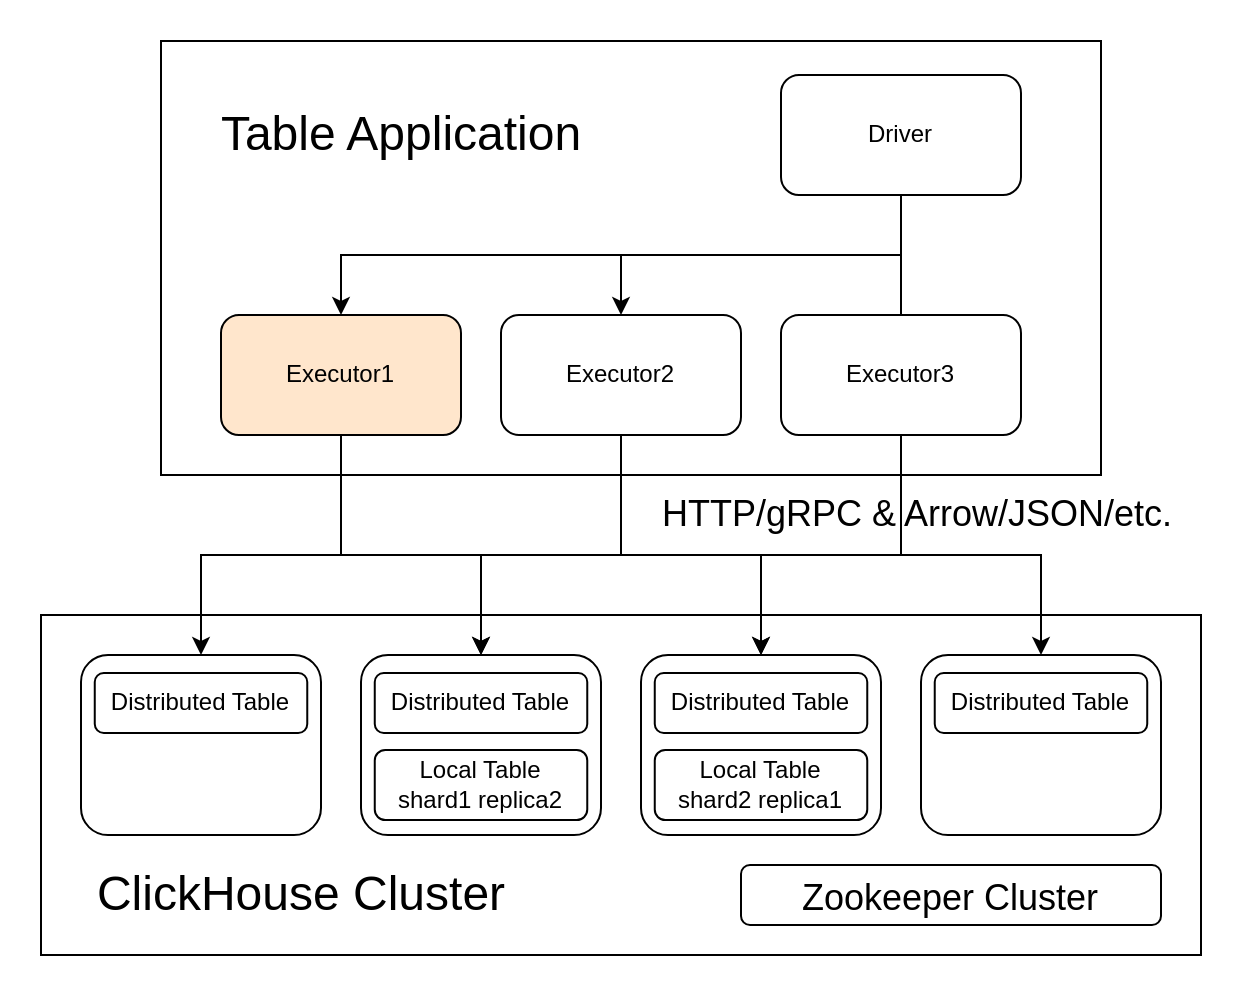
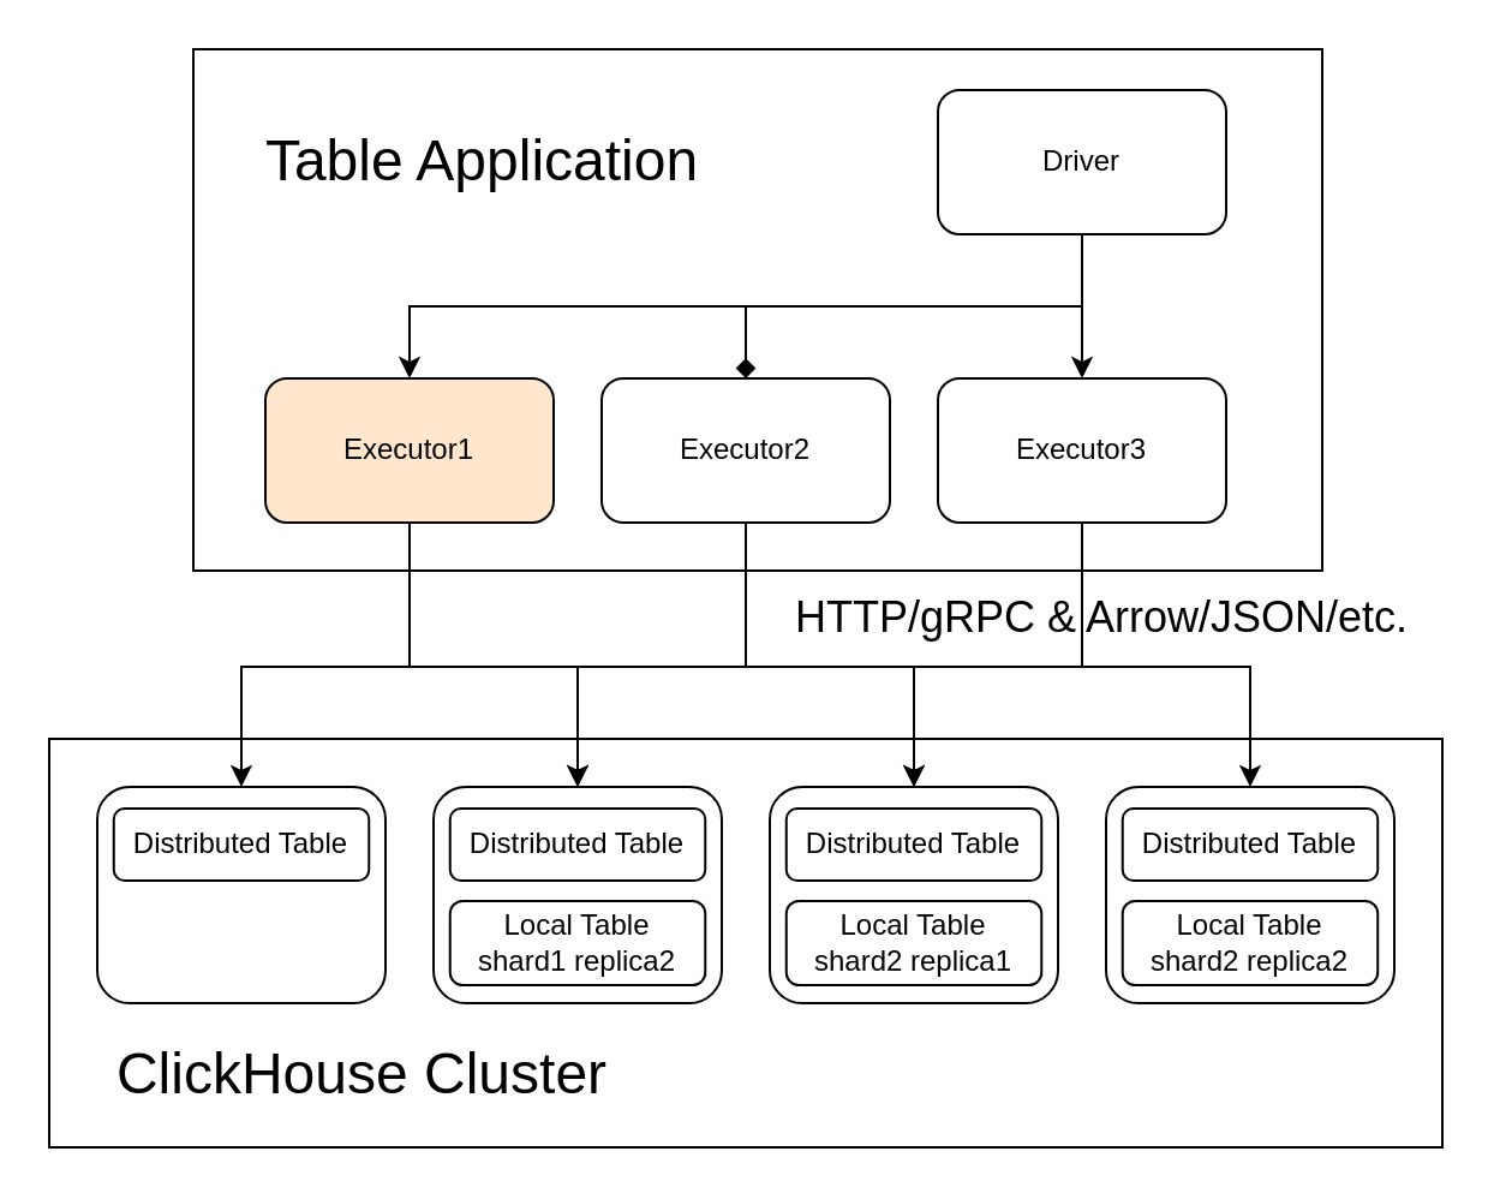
- <mxCell id="17" style="edgeStyle=orthogonalEdgeStyle;rounded=0;orthogonalLoop=1;jettySize=auto;html=1;entryX=0.5;entryY=0;entryDx=0;entryDy=0;" parent="1" source="20" target="14" edge="1"><mxGeometry relative="1" as="geometry"><Array as="points"><mxPoint x="450" y="127" /><mxPoint x="310" y="127" /></Array></mxGeometry></mxCell>
+ <mxCell id="17" style="edgeStyle=orthogonalEdgeStyle;rounded=0;orthogonalLoop=1;jettySize=auto;html=1;entryX=0.5;entryY=0;entryDx=0;entryDy=0;endArrow=diamond;" parent="1" source="20" target="14" edge="1"><mxGeometry relative="1" as="geometry"><Array as="points"><mxPoint x="450" y="127" /><mxPoint x="310" y="127" /></Array></mxGeometry></mxCell>
- <mxCell id="18" value="" style="edgeStyle=orthogonalEdgeStyle;rounded=0;orthogonalLoop=1;jettySize=auto;html=1;endArrow=none;" parent="1" source="20" target="16" edge="1"><mxGeometry relative="1" as="geometry" /></mxCell>
+ <mxCell id="18" value="" style="edgeStyle=orthogonalEdgeStyle;rounded=0;orthogonalLoop=1;jettySize=auto;html=1;" parent="1" source="20" target="16" edge="1"><mxGeometry relative="1" as="geometry" /></mxCell>
+ <mxCell id="30" value="Local Table&lt;br&gt;shard2 replica2" style="rounded=1;whiteSpace=wrap;html=1;" parent="1" vertex="1"><mxGeometry x="466.87" y="374.5" width="106.25" height="35" as="geometry" /></mxCell>
- <mxCell id="22" value="&lt;font style=&quot;font-size: 18px;&quot;&gt;Zookeeper Cluster&lt;/font&gt;" style="rounded=1;whiteSpace=wrap;html=1;fontSize=24;fillColor=none;" parent="1" vertex="1"><mxGeometry x="370" y="432" width="210" height="30" as="geometry" /></mxCell>
